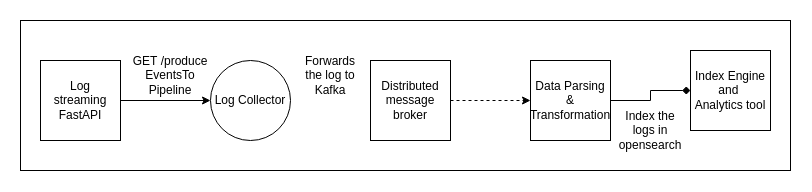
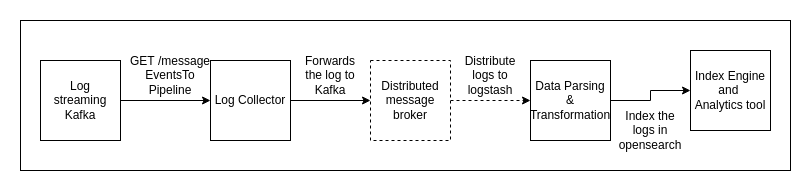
- <mxCell id="12" value="GET&amp;nbsp;/produce&lt;div&gt;EventsTo&lt;/div&gt;&lt;div&gt;Pipeline&lt;/div&gt;" style="text;html=1;align=center;verticalAlign=middle;whiteSpace=wrap;rounded=0;" vertex="1" parent="1"><mxGeometry x="140" y="35" width="60" height="80" as="geometry" /></mxCell>
+ <mxCell id="12" value="GET&amp;nbsp;/message&lt;div&gt;EventsTo&lt;/div&gt;&lt;div&gt;Pipeline&lt;/div&gt;" style="text;html=1;align=center;verticalAlign=middle;whiteSpace=wrap;rounded=0;" vertex="1" parent="1"><mxGeometry x="140" y="35" width="60" height="80" as="geometry" /></mxCell>
+ <mxCell id="14" value="Distribute logs to logstash" style="text;html=1;align=center;verticalAlign=middle;whiteSpace=wrap;rounded=0;" vertex="1" parent="1"><mxGeometry x="460" y="60" width="60" height="30" as="geometry" /></mxCell>
- <mxCell id="10" value="" style="edgeStyle=orthogonalEdgeStyle;rounded=0;orthogonalLoop=1;jettySize=auto;html=1;endArrow=diamond;" edge="1" parent="1" source="11" target="15"><mxGeometry relative="1" as="geometry" /></mxCell>
+ <mxCell id="10" value="" style="edgeStyle=orthogonalEdgeStyle;rounded=0;orthogonalLoop=1;jettySize=auto;html=1;" edge="1" parent="1" source="11" target="15"><mxGeometry relative="1" as="geometry" /></mxCell>
- <mxCell id="5" value="Log streaming&lt;div&gt;FastAPI&lt;/div&gt;" style="text;html=1;align=center;verticalAlign=middle;whiteSpace=wrap;rounded=0;" vertex="1" parent="1"><mxGeometry x="50" y="75" width="60" height="50" as="geometry" /></mxCell>
+ <mxCell id="5" value="Log streaming&lt;div&gt;Kafka&lt;/div&gt;" style="text;html=1;align=center;verticalAlign=middle;whiteSpace=wrap;rounded=0;" vertex="1" parent="1"><mxGeometry x="50" y="75" width="60" height="50" as="geometry" /></mxCell>
- <mxCell id="7" value="Log Collector" style="ellipse;whiteSpace=wrap;html=1;aspect=fixed;" vertex="1" parent="1"><mxGeometry x="210" y="60" width="80" height="80" as="geometry" /></mxCell>
+ <mxCell id="7" value="Log Collector" style="whiteSpace=wrap;html=1;aspect=fixed;" vertex="1" parent="1"><mxGeometry x="210" y="60" width="80" height="80" as="geometry" /></mxCell>
+ <mxCell id="6" value="" style="edgeStyle=orthogonalEdgeStyle;rounded=0;orthogonalLoop=1;jettySize=auto;html=1;" edge="1" parent="1" source="7" target="9"><mxGeometry relative="1" as="geometry" /></mxCell>
- <mxCell id="9" value="Distributed message broker" style="whiteSpace=wrap;html=1;aspect=fixed;" vertex="1" parent="1"><mxGeometry x="370" y="60" width="80" height="80" as="geometry" /></mxCell>
+ <mxCell id="9" value="Distributed message broker" style="whiteSpace=wrap;html=1;aspect=fixed;dashed=1;" vertex="1" parent="1"><mxGeometry x="370" y="60" width="80" height="80" as="geometry" /></mxCell>
